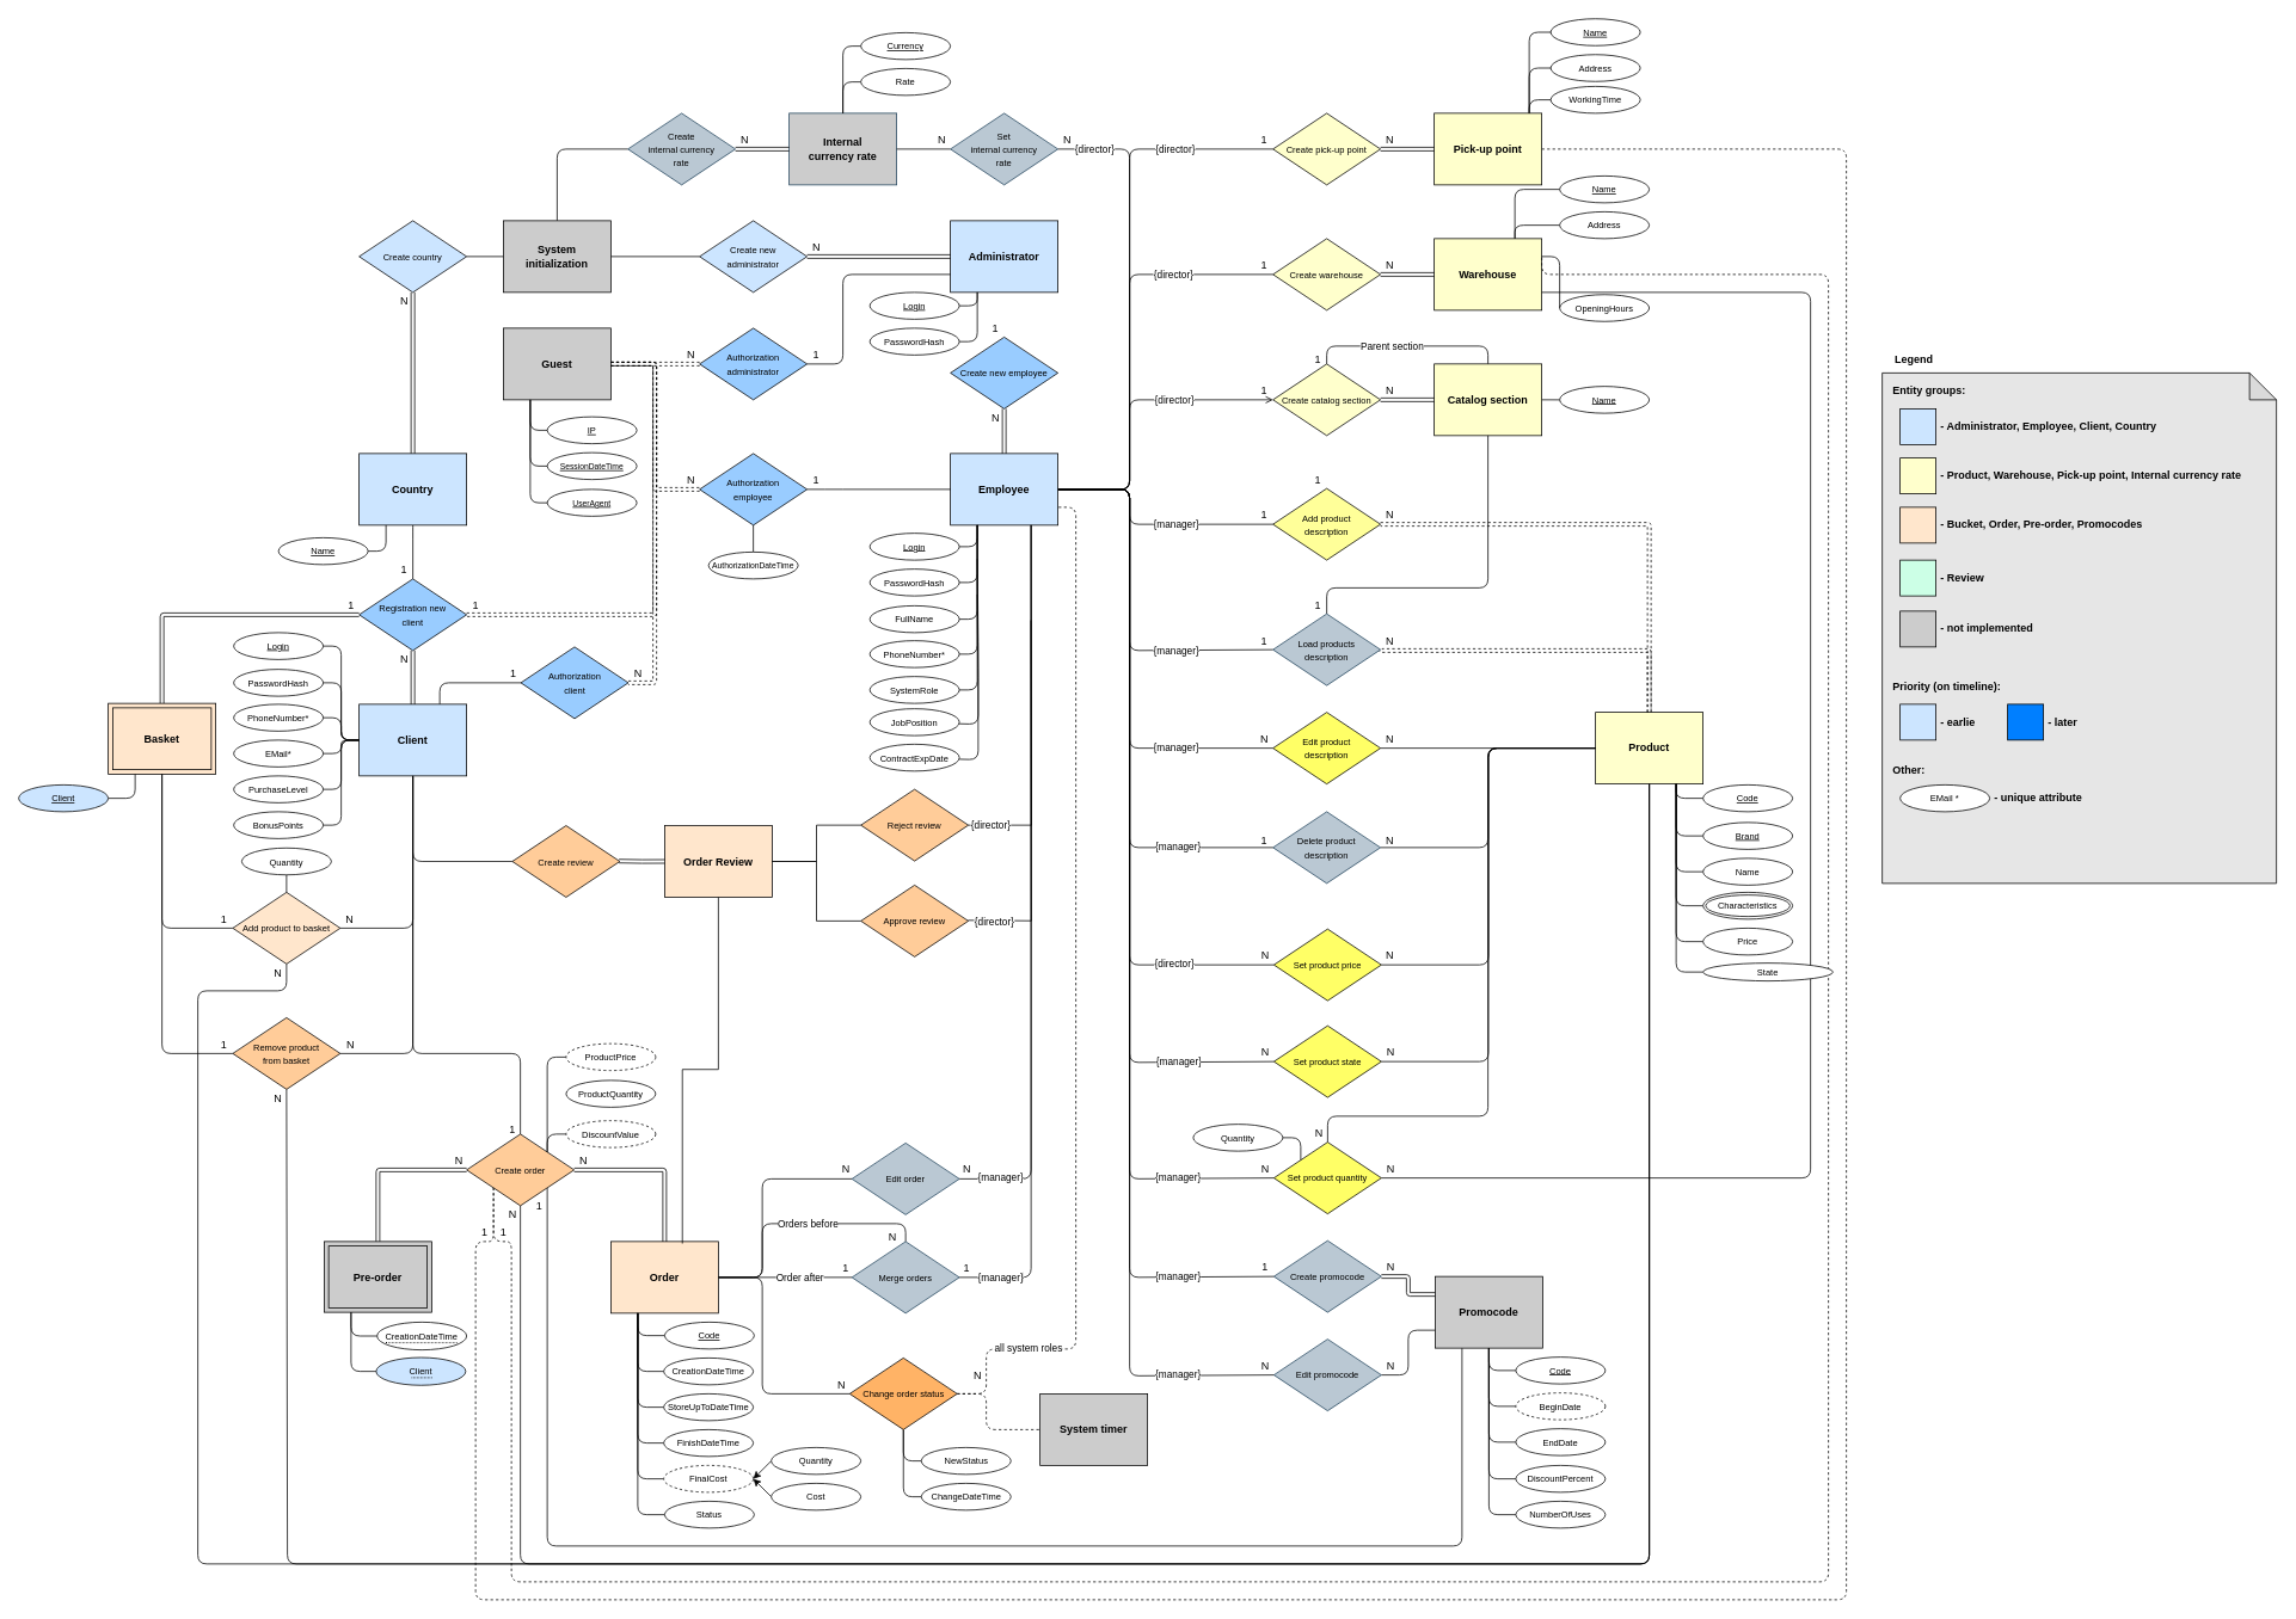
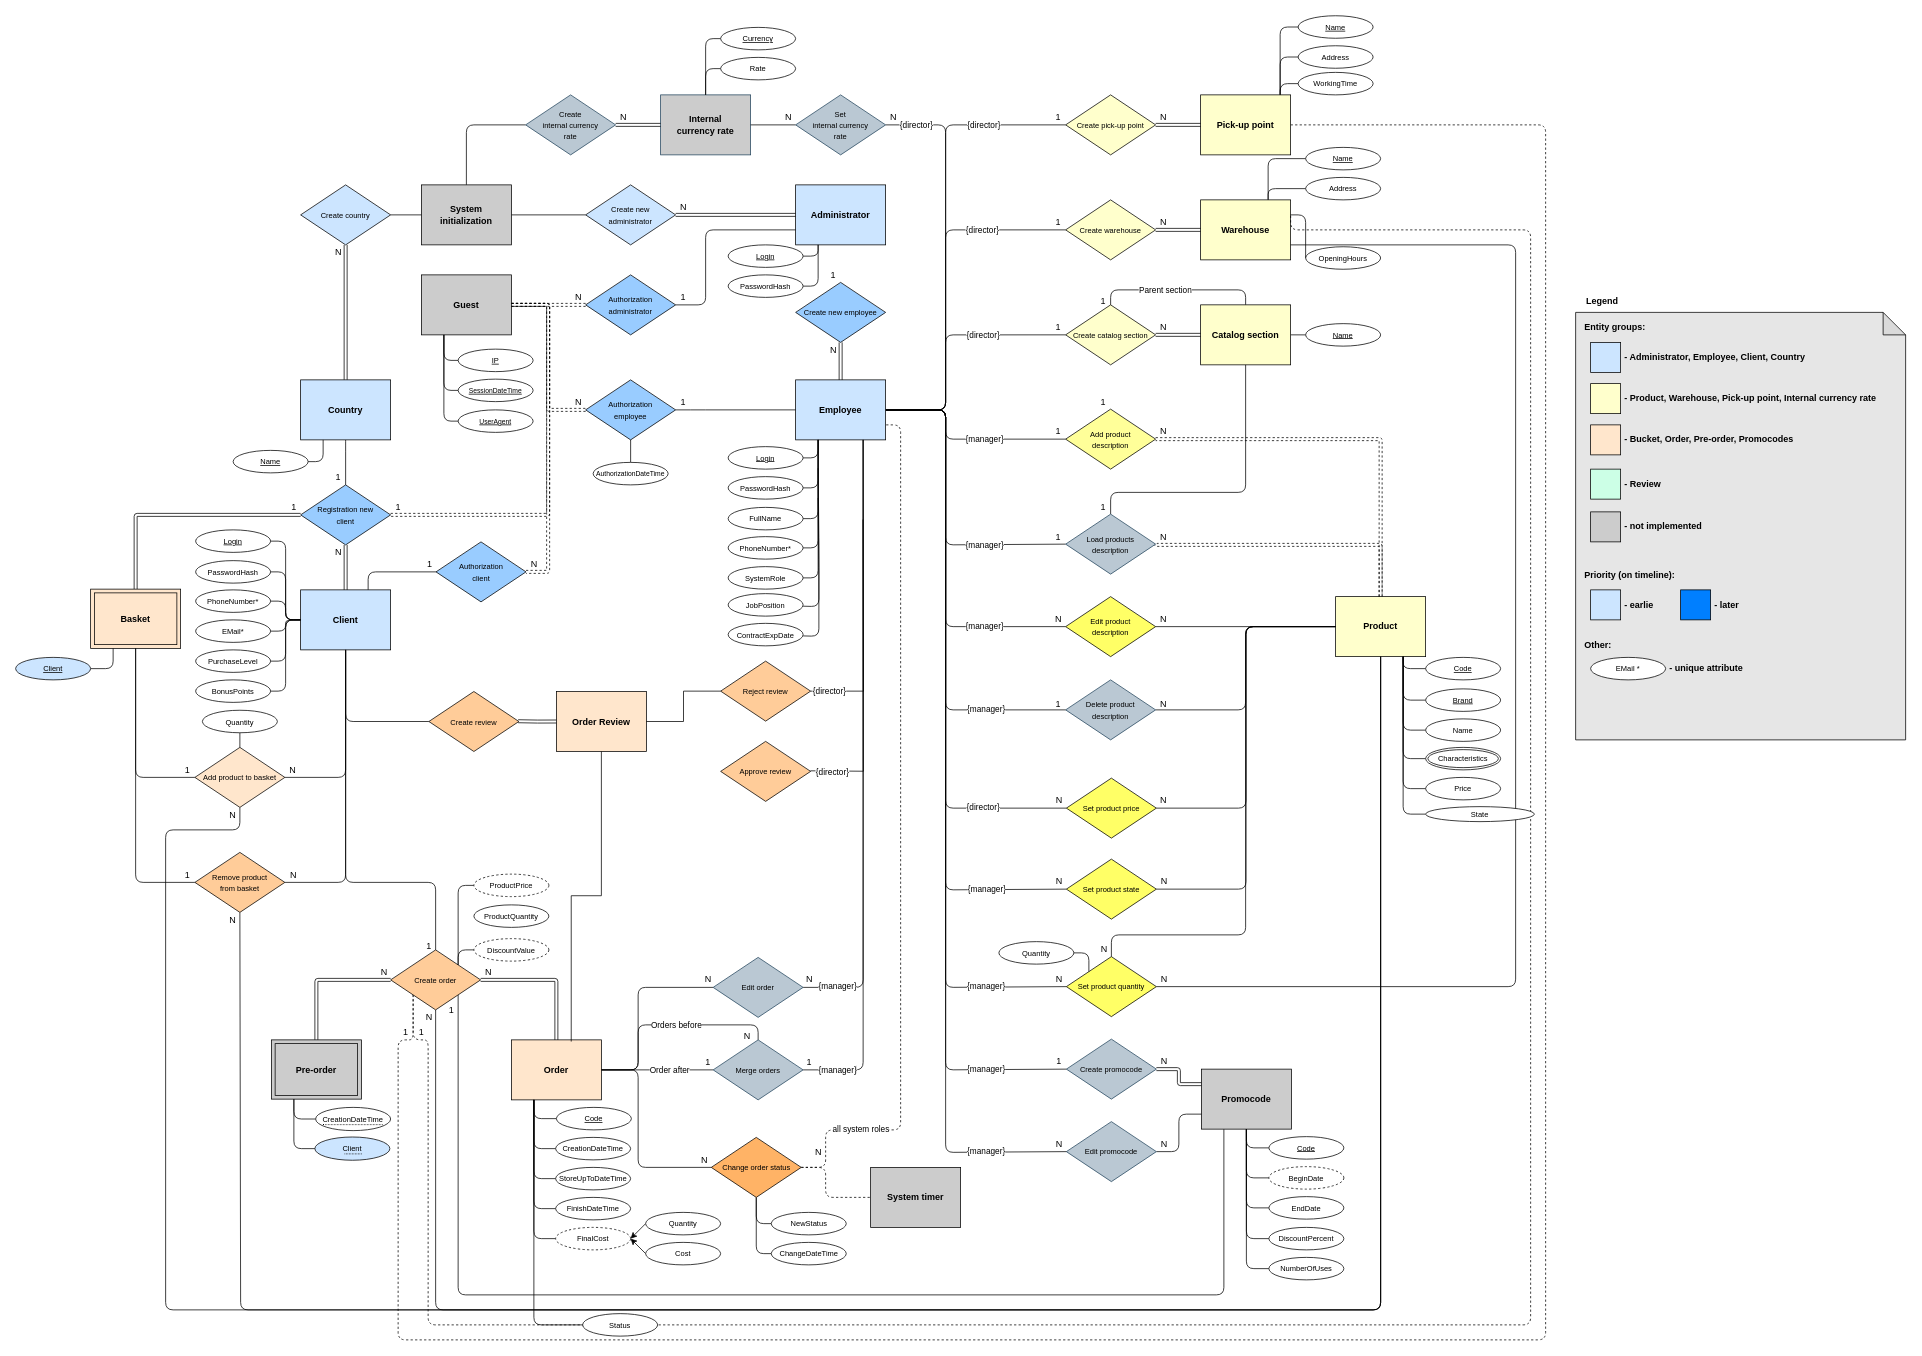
- <mxCell id="71" style="edgeStyle=orthogonalEdgeStyle;rounded=1;orthogonalLoop=1;jettySize=auto;html=1;exitX=1;exitY=0.5;exitDx=0;exitDy=0;entryX=0;entryY=0.5;entryDx=0;entryDy=0;endArrow=open;endFill=0;" parent="1" source="80" target="90" edge="1"><mxGeometry relative="1" as="geometry"><Array as="points"><mxPoint x="1260" y="546" /><mxPoint x="1260" y="446" /></Array></mxGeometry></mxCell>
+ <mxCell id="71" style="edgeStyle=orthogonalEdgeStyle;rounded=1;orthogonalLoop=1;jettySize=auto;html=1;exitX=1;exitY=0.5;exitDx=0;exitDy=0;entryX=0;entryY=0.5;entryDx=0;entryDy=0;endArrow=none;endFill=0;" parent="1" source="80" target="90" edge="1"><mxGeometry relative="1" as="geometry"><Array as="points"><mxPoint x="1260" y="546" /><mxPoint x="1260" y="446" /></Array></mxGeometry></mxCell>
- <mxCell id="335" style="edgeStyle=orthogonalEdgeStyle;rounded=0;orthogonalLoop=1;jettySize=auto;html=1;exitX=0;exitY=0.5;exitDx=0;exitDy=0;entryX=1;entryY=0.5;entryDx=0;entryDy=0;endArrow=none;endFill=0;" edge="1" parent="1" source="336" target="334"><mxGeometry relative="1" as="geometry" /></mxCell>
- <mxCell id="262" value="&lt;font size=&quot;1&quot;&gt;Status&lt;/font&gt;" style="ellipse;whiteSpace=wrap;html=1;align=center;" parent="1" vertex="1"><mxGeometry x="741" y="1676" width="100" height="30" as="geometry" /></mxCell>
+ <mxCell id="262" value="&lt;font size=&quot;1&quot;&gt;Status&lt;/font&gt;" style="ellipse;whiteSpace=wrap;html=1;align=center;" parent="1" vertex="1"><mxGeometry x="776" y="1751" width="100" height="30" as="geometry" /></mxCell>
